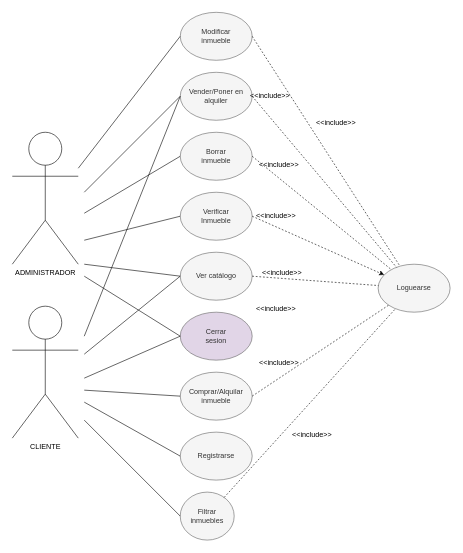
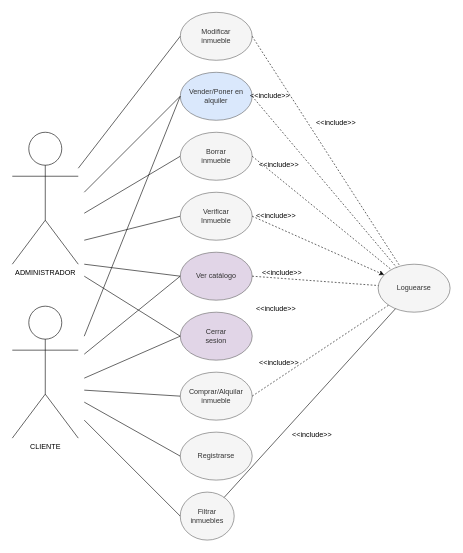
- <mxCell id="3" value="Vender/Poner en&lt;br&gt;alquiler" style="ellipse;whiteSpace=wrap;html=1;fillColor=#f5f5f5;fontColor=#333333;strokeColor=#666666;" parent="1" vertex="1"><mxGeometry x="300" y="120" width="120" height="80" as="geometry" /></mxCell>
+ <mxCell id="3" value="Vender/Poner en&lt;br&gt;alquiler" style="ellipse;whiteSpace=wrap;html=1;fillColor=#dae8fc;fontColor=#333333;strokeColor=#666666;" parent="1" vertex="1"><mxGeometry x="300" y="120" width="120" height="80" as="geometry" /></mxCell>
- <mxCell id="6" value="Ver catálogo" style="ellipse;whiteSpace=wrap;html=1;fillColor=#f5f5f5;fontColor=#333333;strokeColor=#666666;" parent="1" vertex="1"><mxGeometry x="300" y="420" width="120" height="80" as="geometry" /></mxCell>
+ <mxCell id="6" value="Ver catálogo" style="ellipse;whiteSpace=wrap;html=1;fillColor=#e1d5e7;fontColor=#333333;strokeColor=#666666;" parent="1" vertex="1"><mxGeometry x="300" y="420" width="120" height="80" as="geometry" /></mxCell>
- <mxCell id="32" value="" style="endArrow=none;html=1;rounded=0;dashed=1;" parent="1" source="10" target="25" edge="1"><mxGeometry width="50" height="50" relative="1" as="geometry"><mxPoint x="670" y="680" as="sourcePoint" /><mxPoint x="720" y="630" as="targetPoint" /></mxGeometry></mxCell>
+ <mxCell id="32" value="" style="endArrow=none;html=1;rounded=0;dashed=0;" parent="1" source="10" target="25" edge="1"><mxGeometry width="50" height="50" relative="1" as="geometry"><mxPoint x="670" y="680" as="sourcePoint" /><mxPoint x="720" y="630" as="targetPoint" /></mxGeometry></mxCell>
